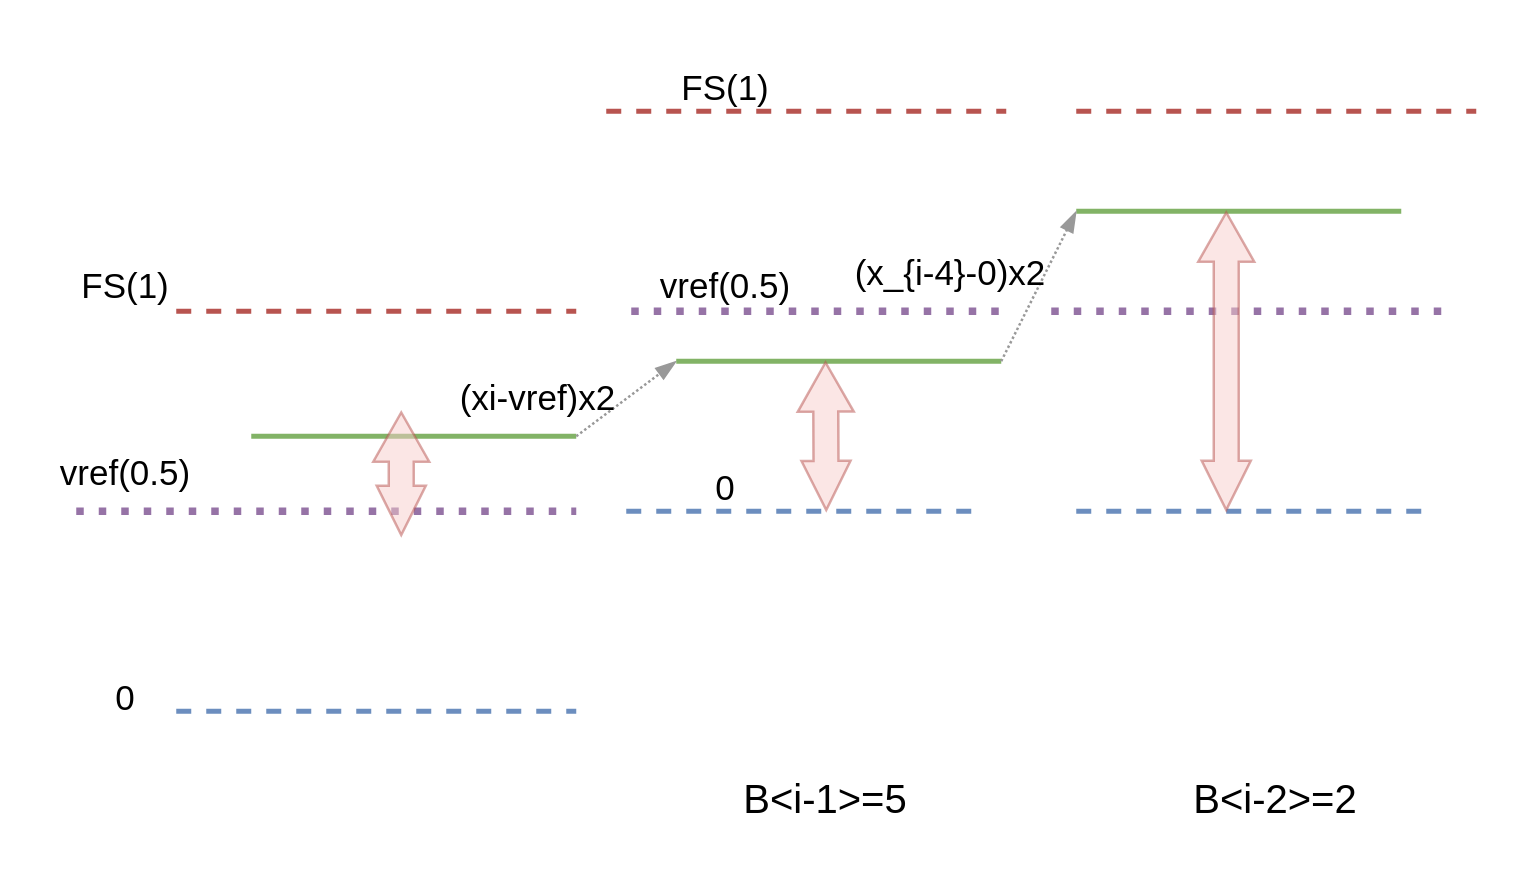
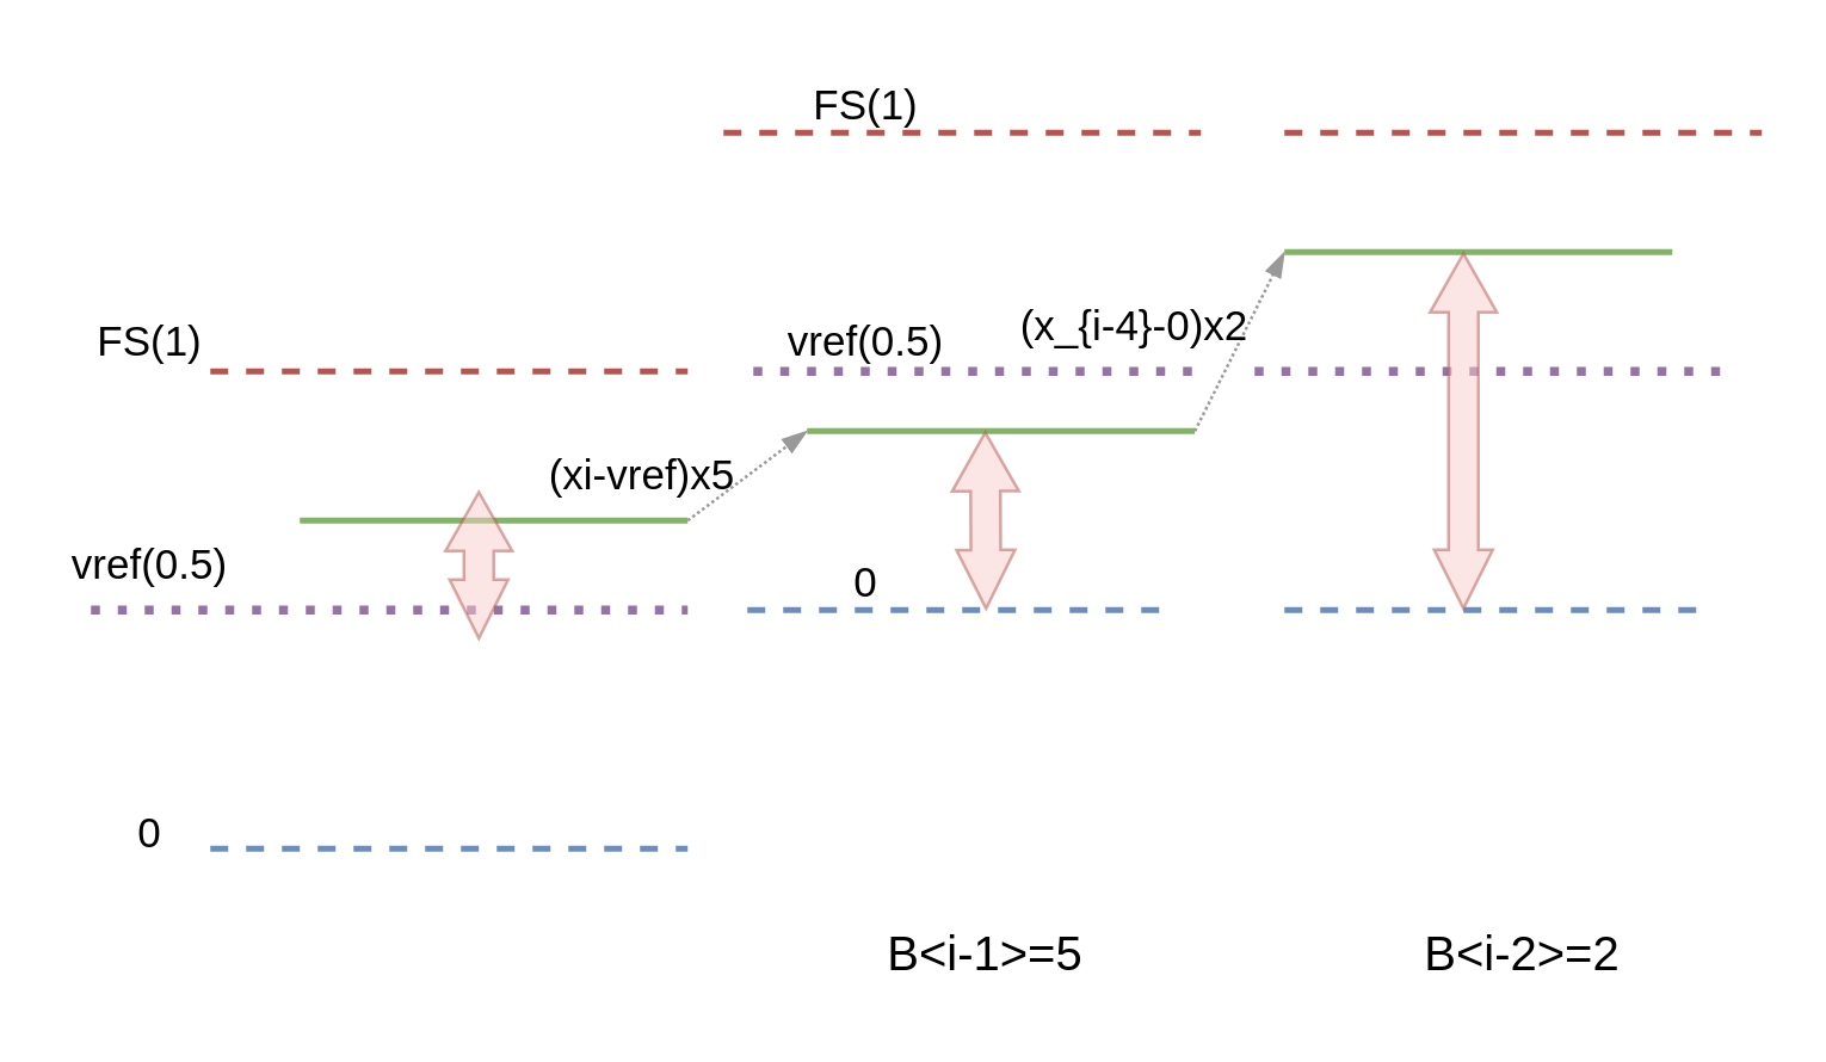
- <mxCell id="12" value="&lt;font style=&quot;font-size: 14px;&quot;&gt;(xi-vref)x2&lt;/font&gt;" style="text;html=1;align=center;verticalAlign=middle;whiteSpace=wrap;rounded=0;" parent="1" vertex="1"><mxGeometry x="180" y="144" width="70" height="30" as="geometry" /></mxCell>
+ <mxCell id="12" value="&lt;font style=&quot;font-size: 14px;&quot;&gt;(xi-vref)x5&lt;/font&gt;" style="text;html=1;align=center;verticalAlign=middle;whiteSpace=wrap;rounded=0;" parent="1" vertex="1"><mxGeometry x="180" y="144" width="70" height="30" as="geometry" /></mxCell>
